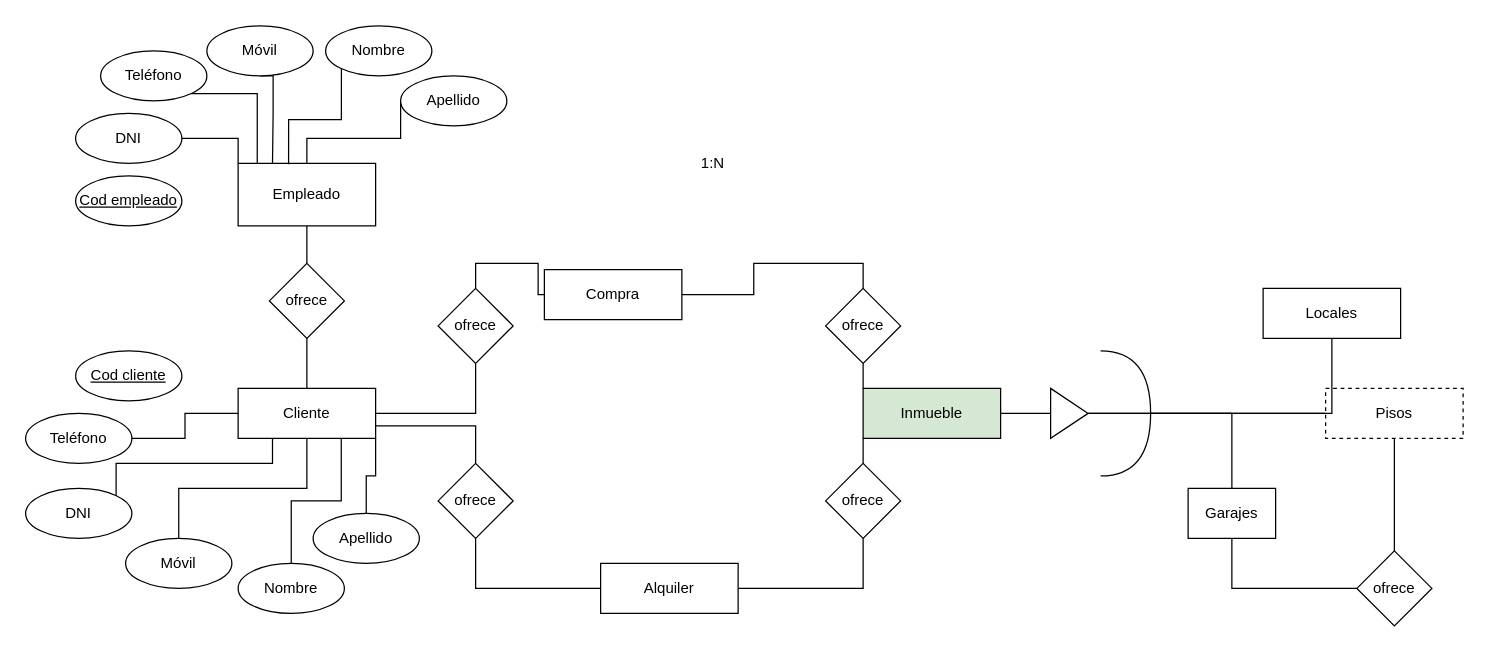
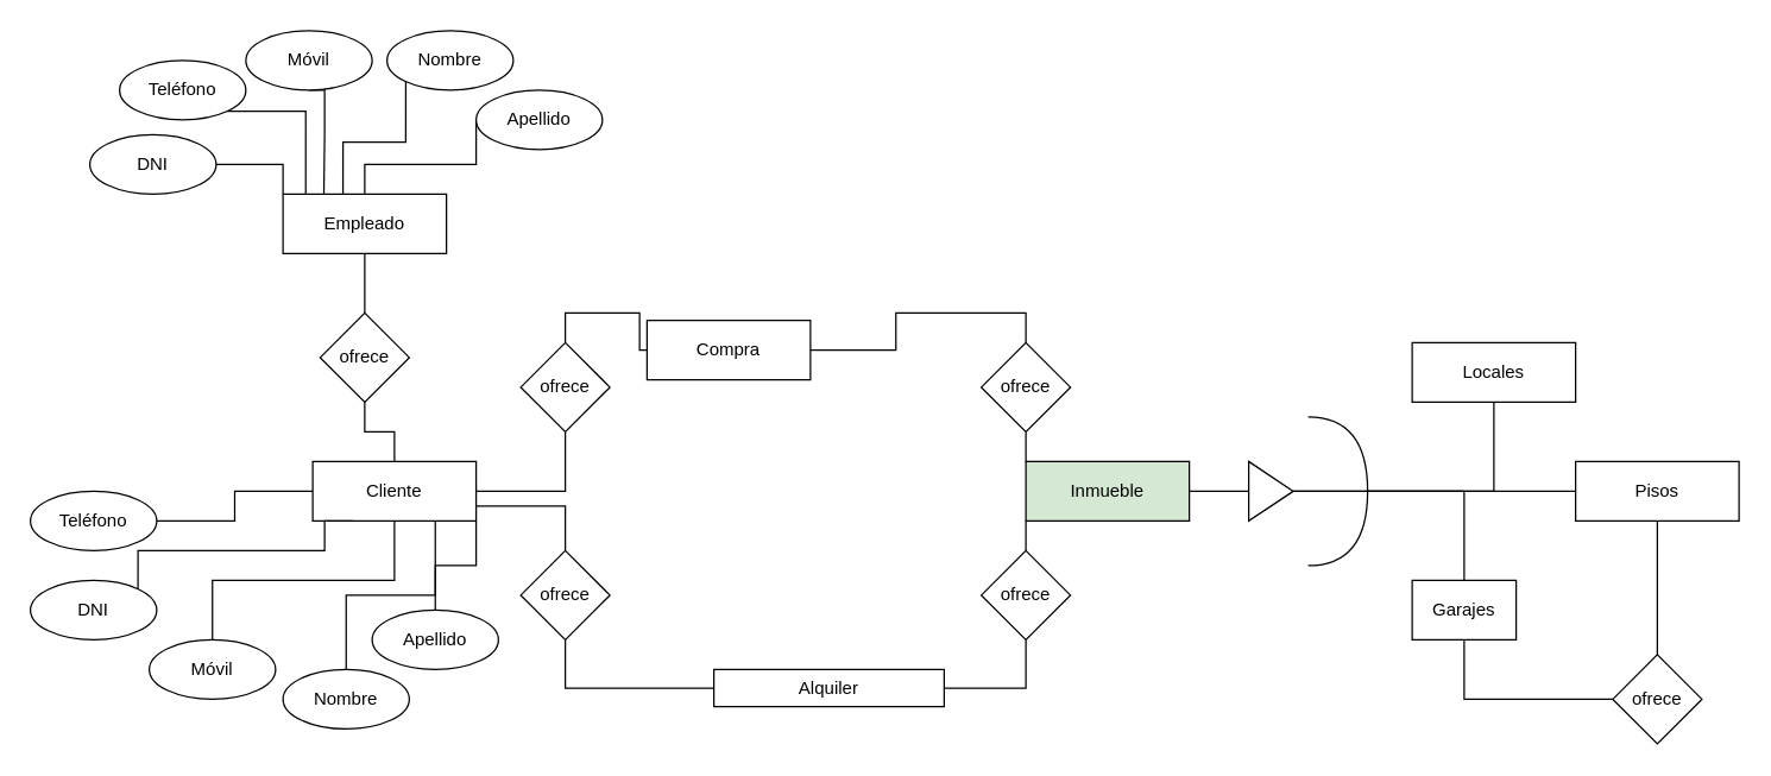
- <mxCell id="6" value="1:N" style="text;html=1;strokeColor=none;fillColor=none;align=center;verticalAlign=middle;whiteSpace=wrap;rounded=0;" parent="1" vertex="1"><mxGeometry x="550" y="120" width="40" height="20" as="geometry" /></mxCell>
- <mxCell id="9" value="Empleado" style="rounded=0;whiteSpace=wrap;html=1;" vertex="1" parent="1"><mxGeometry x="190" y="130" width="110" height="50" as="geometry" /></mxCell>
+ <mxCell id="9" value="Empleado" style="rounded=0;whiteSpace=wrap;html=1;" vertex="1" parent="1"><mxGeometry x="190" y="130" width="110" height="40" as="geometry" /></mxCell>
- <mxCell id="57" value="&lt;u&gt;Cod empleado&lt;/u&gt;" style="ellipse;whiteSpace=wrap;html=1;" vertex="1" parent="1"><mxGeometry x="60" y="140" width="85" height="40" as="geometry" /></mxCell>
- <mxCell id="15" value="Locales" style="rounded=0;whiteSpace=wrap;html=1;" vertex="1" parent="1"><mxGeometry x="1010" y="230" width="110" height="40" as="geometry" /></mxCell>
+ <mxCell id="15" value="Locales" style="rounded=0;whiteSpace=wrap;html=1;" vertex="1" parent="1"><mxGeometry x="950" y="230" width="110" height="40" as="geometry" /></mxCell>
- <mxCell id="56" value="&lt;u&gt;Cod cliente&lt;/u&gt;" style="ellipse;whiteSpace=wrap;html=1;" vertex="1" parent="1"><mxGeometry x="60" y="280" width="85" height="40" as="geometry" /></mxCell>
- <mxCell id="7" value="Cliente" style="rounded=0;whiteSpace=wrap;html=1;" vertex="1" parent="1"><mxGeometry x="190" y="310" width="110" height="40" as="geometry" /></mxCell>
+ <mxCell id="7" value="Cliente" style="rounded=0;whiteSpace=wrap;html=1;" vertex="1" parent="1"><mxGeometry x="210" y="310" width="110" height="40" as="geometry" /></mxCell>
- <mxCell id="14" value="Pisos" style="rounded=0;whiteSpace=wrap;html=1;dashed=1;" vertex="1" parent="1"><mxGeometry x="1060" y="310" width="110" height="40" as="geometry" /></mxCell>
+ <mxCell id="14" value="Pisos" style="rounded=0;whiteSpace=wrap;html=1;" vertex="1" parent="1"><mxGeometry x="1060" y="310" width="110" height="40" as="geometry" /></mxCell>
- <mxCell id="20" value="Alquiler" style="rounded=0;whiteSpace=wrap;html=1;" vertex="1" parent="1"><mxGeometry x="480" y="450" width="110" height="40" as="geometry" /></mxCell>
+ <mxCell id="20" value="Alquiler" style="rounded=0;whiteSpace=wrap;html=1;" vertex="1" parent="1"><mxGeometry x="480" y="450" width="155" height="25" as="geometry" /></mxCell>
